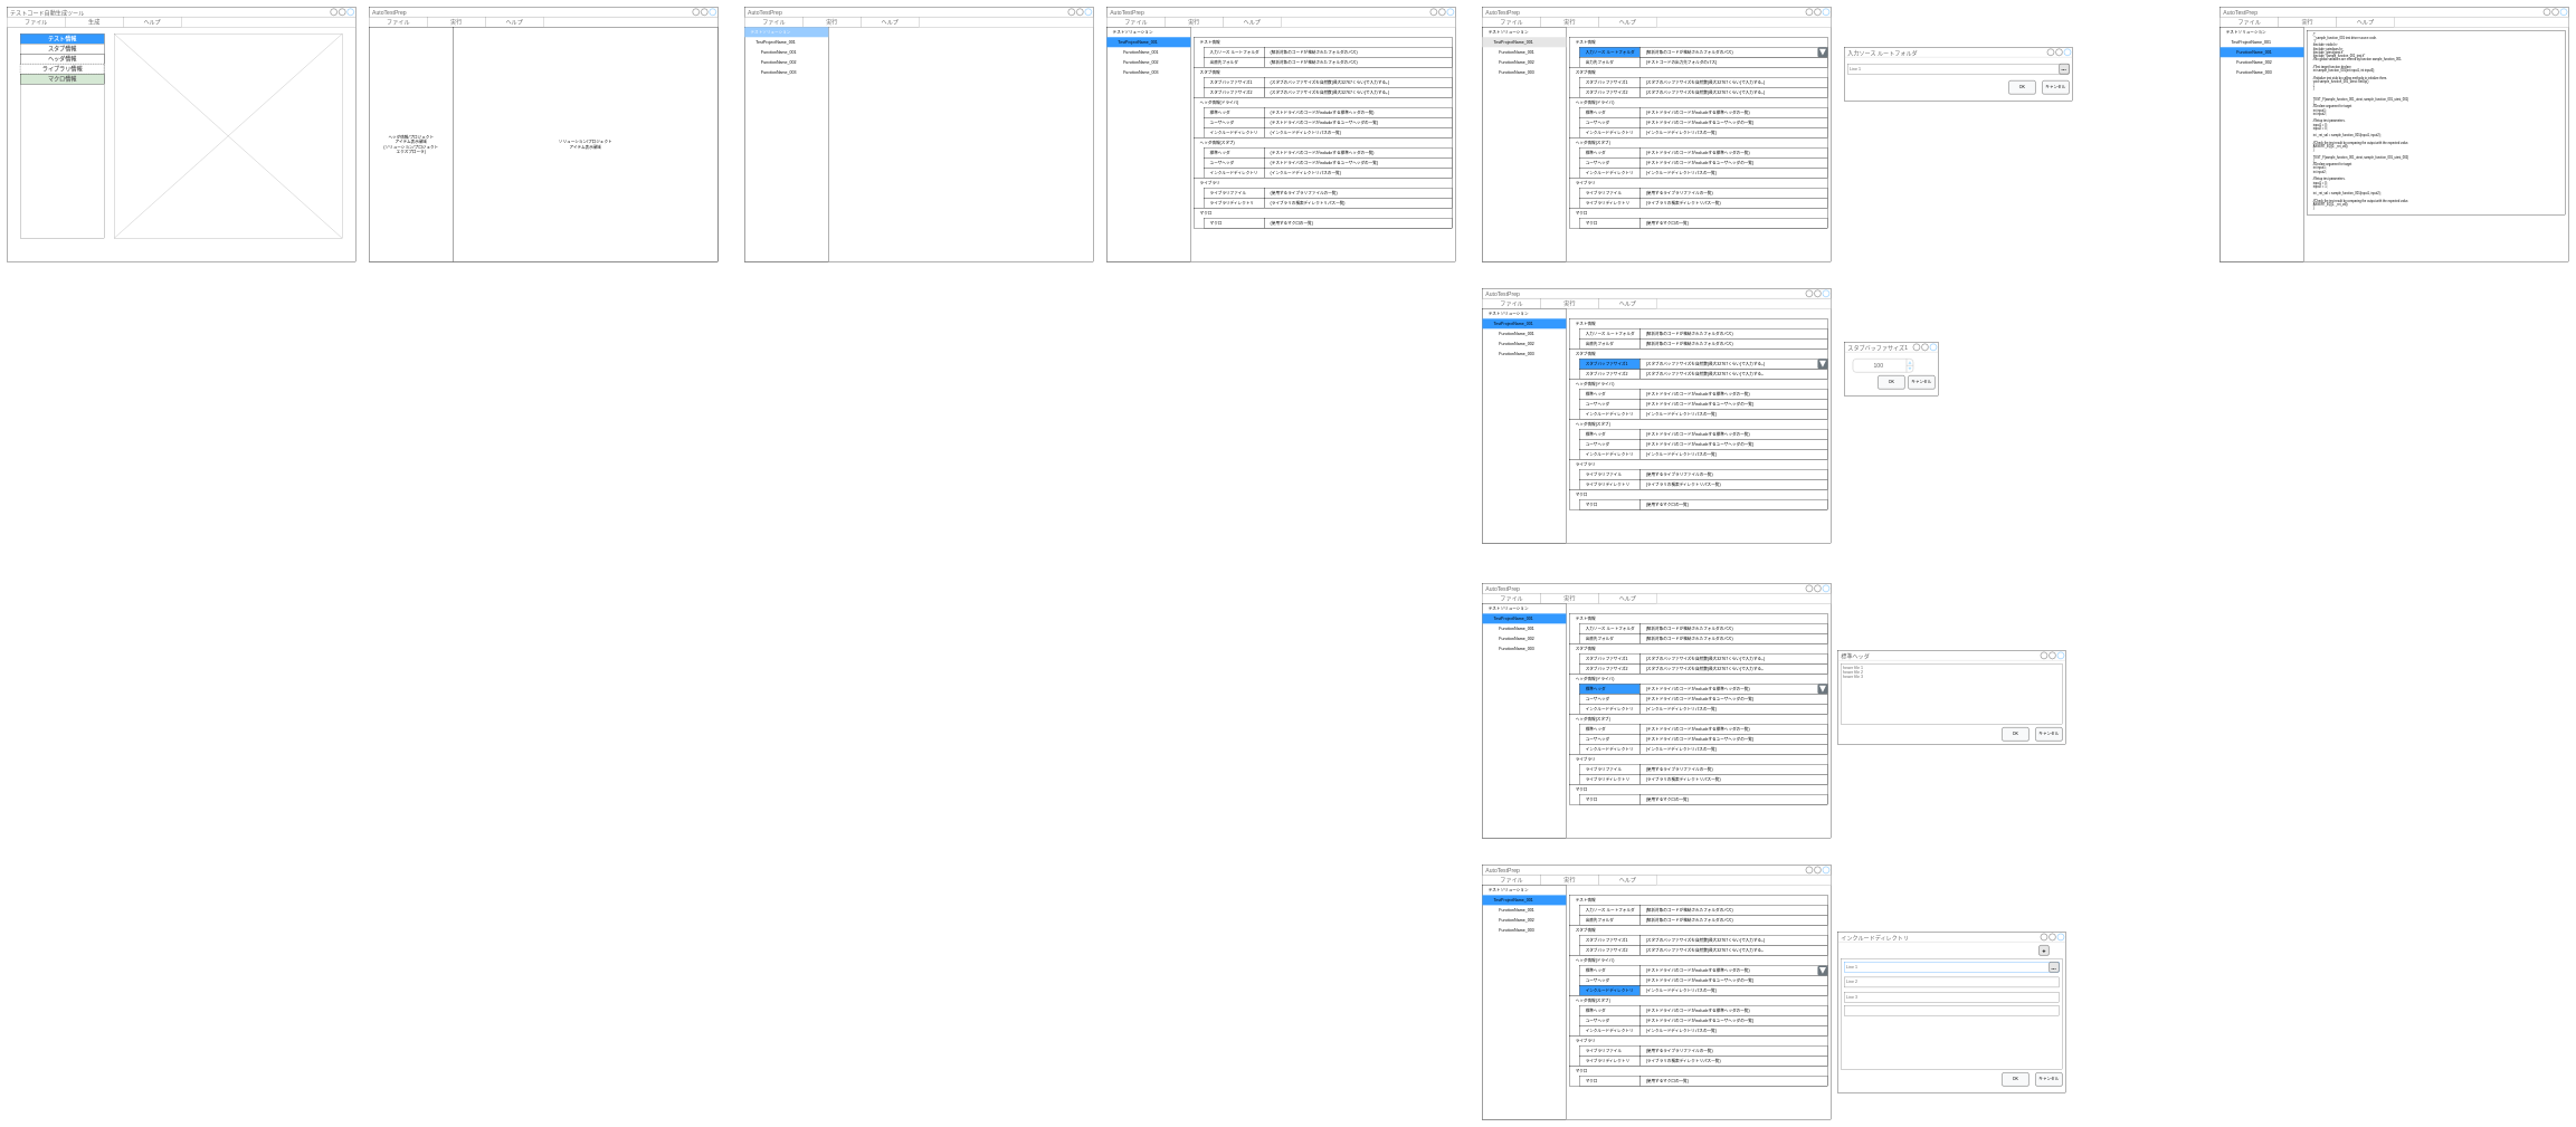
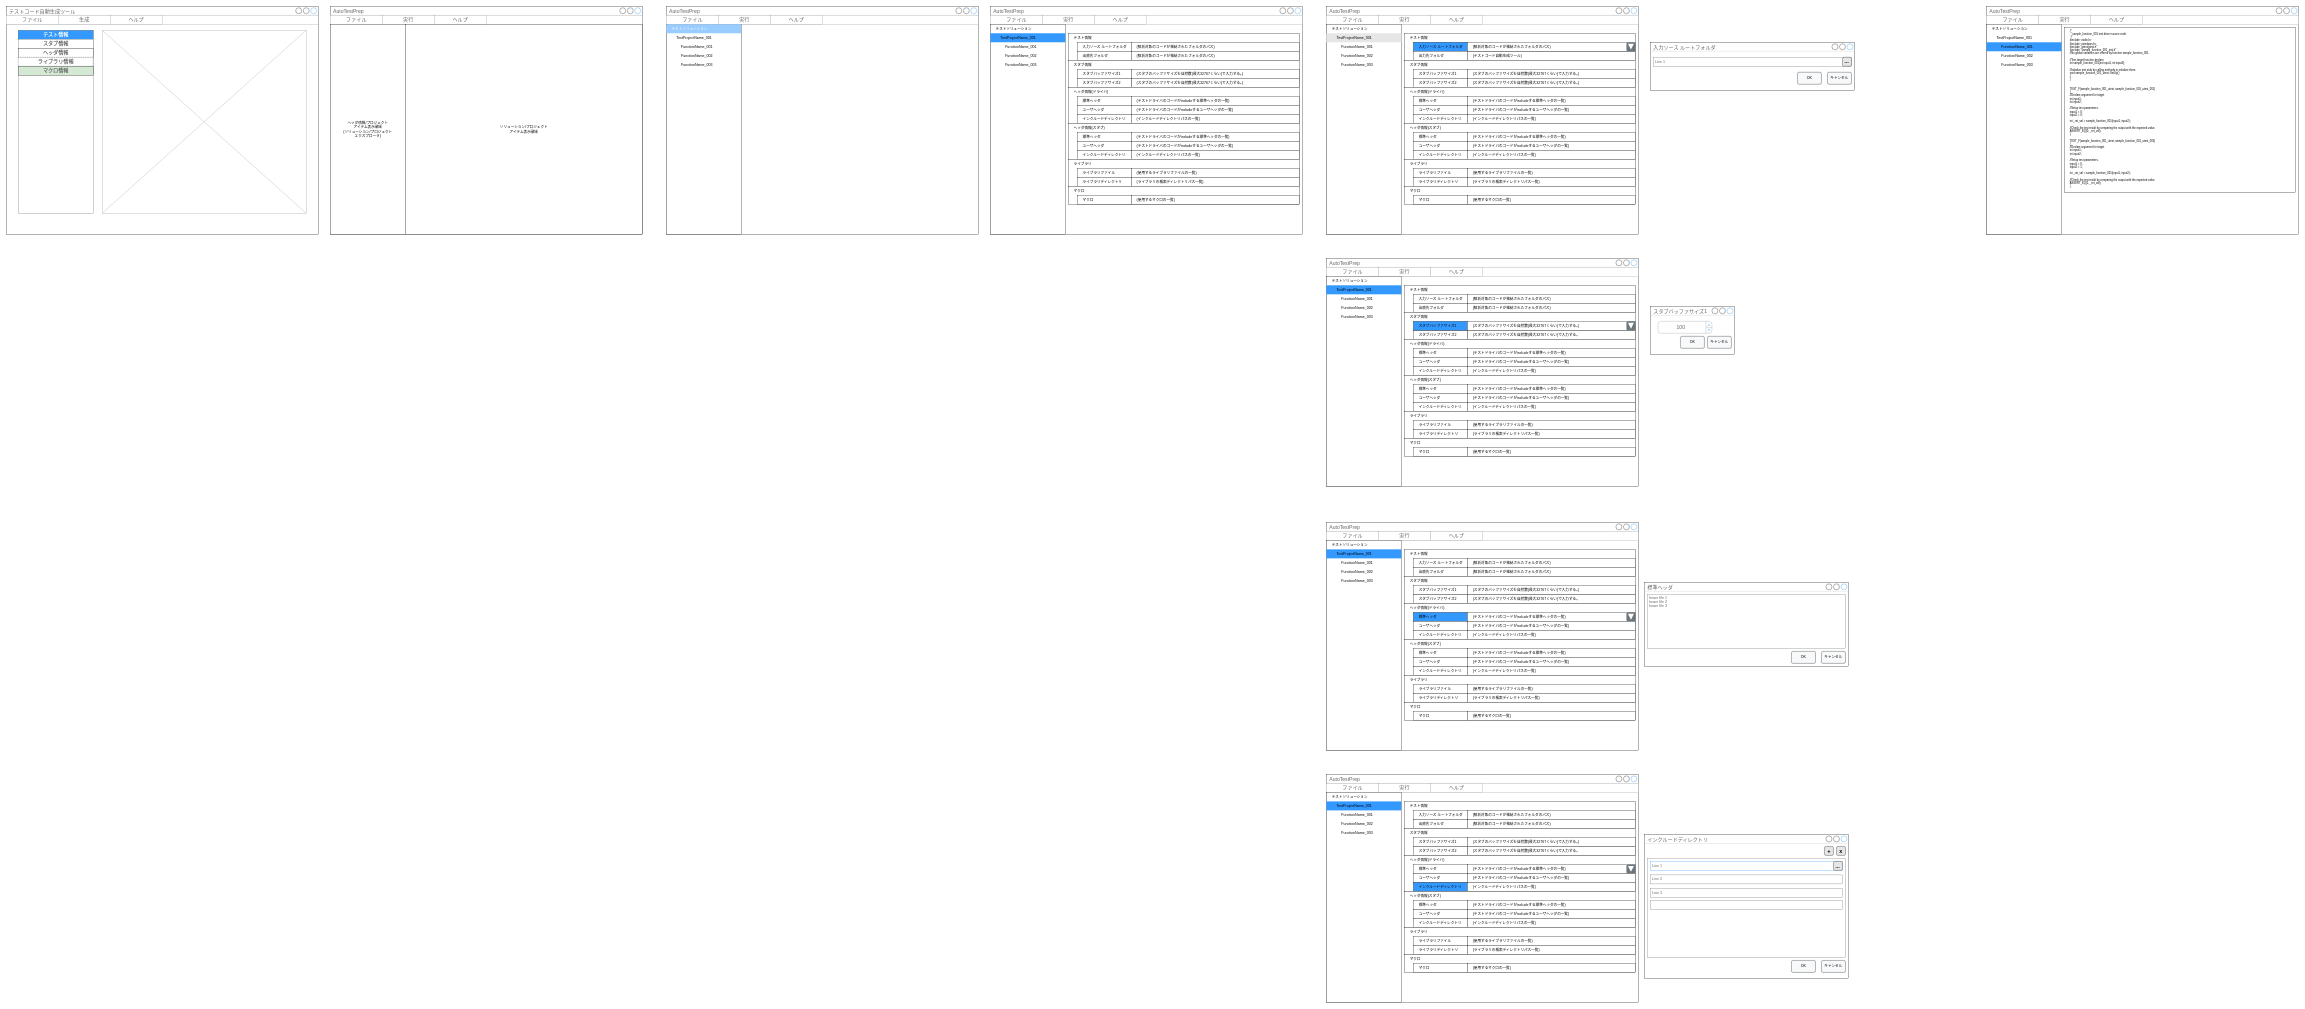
- <mxCell id="89" value="(テストコードの出力先フォルダのパス)" style="text;html=1;strokeColor=default;fillColor=default;align=left;verticalAlign=middle;whiteSpace=wrap;rounded=0;fontSize=12;fontColor=#000000;spacingLeft=16;" parent="1" vertex="1"><mxGeometry x="4890" y="170" width="560" height="30" as="geometry" /></mxCell>
+ <mxCell id="89" value="(テストコード自動生成ツール)" style="text;html=1;strokeColor=default;fillColor=default;align=left;verticalAlign=middle;whiteSpace=wrap;rounded=0;fontSize=12;fontColor=#000000;spacingLeft=16;" parent="1" vertex="1"><mxGeometry x="4890" y="170" width="560" height="30" as="geometry" /></mxCell>
+ <mxCell id="276" value="&lt;span style=&quot;font-style: normal;&quot;&gt;x&lt;/span&gt;" style="html=1;shadow=0;dashed=0;shape=mxgraph.bootstrap.rrect;rSize=5;strokeColor=default;strokeWidth=1;fillColor=#E6E6E6;fontColor=#000000;whiteSpace=wrap;align=center;verticalAlign=middle;spacingLeft=0;fontStyle=3;fontSize=18;fillStyle=auto;" parent="1" vertex="1"><mxGeometry x="6120" y="2820" width="30" height="30" as="geometry" /></mxCell>
